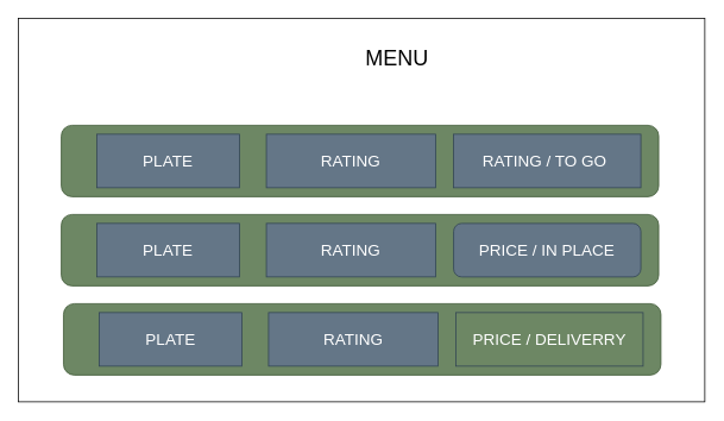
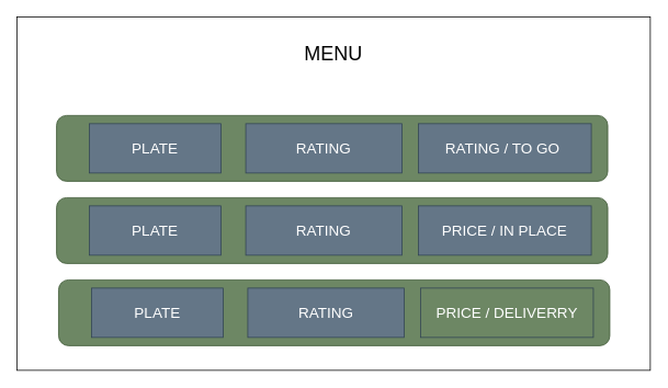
- <mxCell id="4" value="&lt;font style=&quot;font-size: 24px&quot;&gt;MENU&lt;/font&gt;" style="text;html=1;strokeColor=none;fillColor=none;align=center;verticalAlign=middle;whiteSpace=wrap;rounded=0;fontSize=18;" parent="2" vertex="1"><mxGeometry x="382.25" y="30" width="85.5" height="30" as="geometry" /></mxCell>
+ <mxCell id="4" value="&lt;font style=&quot;font-size: 24px&quot;&gt;MENU&lt;/font&gt;" style="text;html=1;strokeColor=none;fillColor=none;align=center;verticalAlign=middle;whiteSpace=wrap;rounded=0;fontSize=18;" parent="2" vertex="1"><mxGeometry x="342.25" y="30" width="85.5" height="30" as="geometry" /></mxCell>
- <mxCell id="14" value="PRICE / IN PLACE" style="whiteSpace=wrap;html=1;fontSize=18;strokeColor=#314354;fillColor=#647687;fontColor=#ffffff;rounded=1;" parent="10" vertex="1"><mxGeometry x="440" y="10" width="210" height="60" as="geometry" /></mxCell>
+ <mxCell id="14" value="PRICE / IN PLACE" style="rounded=0;whiteSpace=wrap;html=1;fontSize=18;strokeColor=#314354;fillColor=#647687;fontColor=#ffffff;" parent="10" vertex="1"><mxGeometry x="440" y="10" width="210" height="60" as="geometry" /></mxCell>
